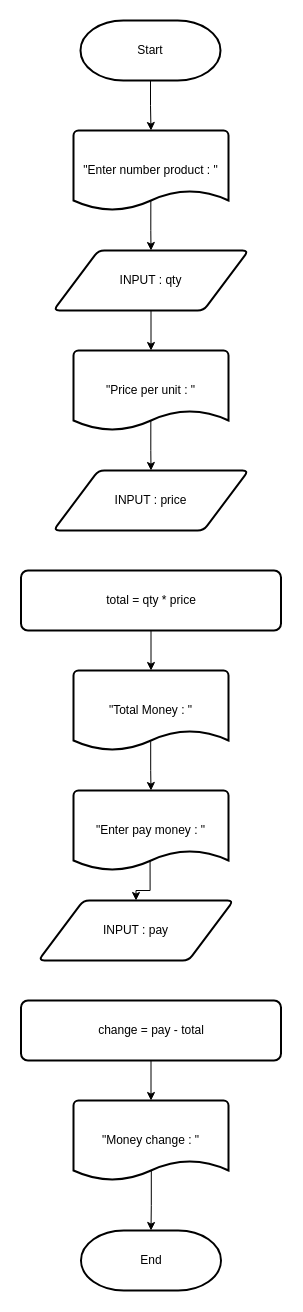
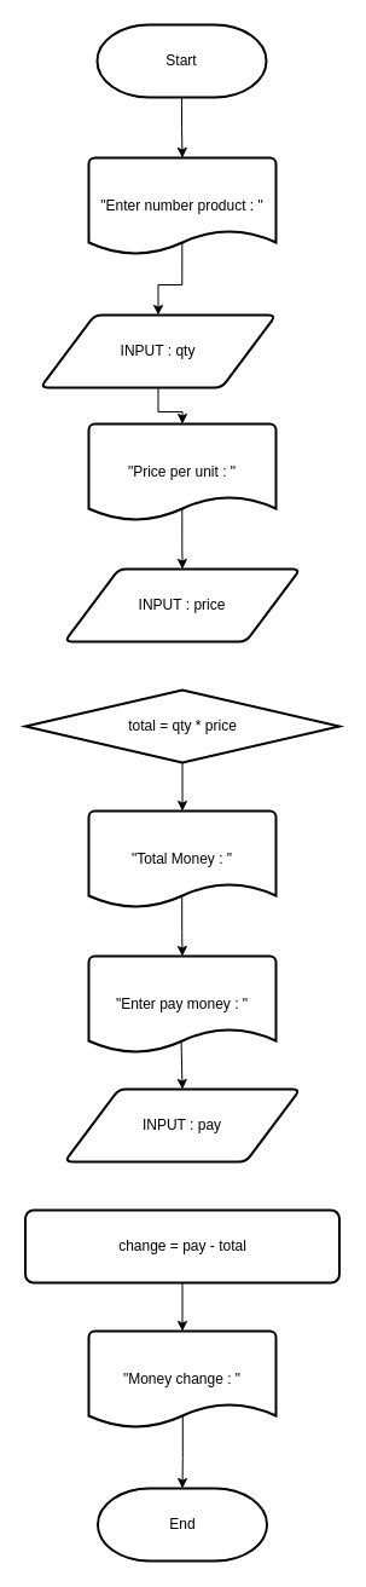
- <mxCell id="6" value="INPUT : qty" style="shape=parallelogram;html=1;strokeWidth=2;perimeter=parallelogramPerimeter;whiteSpace=wrap;rounded=1;arcSize=12;size=0.23;" vertex="1" parent="1"><mxGeometry x="53" y="250" width="195" height="60" as="geometry" /></mxCell>
+ <mxCell id="6" value="INPUT : qty" style="shape=parallelogram;html=1;strokeWidth=2;perimeter=parallelogramPerimeter;whiteSpace=wrap;rounded=1;arcSize=12;size=0.23;" vertex="1" parent="1"><mxGeometry x="33" y="260" width="195" height="60" as="geometry" /></mxCell>
- <mxCell id="11" value="total = qty * price" style="rounded=1;whiteSpace=wrap;html=1;absoluteArcSize=1;arcSize=14;strokeWidth=2;" vertex="1" parent="1"><mxGeometry x="20.5" y="570" width="260" height="60" as="geometry" /></mxCell>
+ <mxCell id="11" value="total = qty * price" style="rhombus;whiteSpace=wrap;html=1;absoluteArcSize=1;arcSize=14;strokeWidth=2;" vertex="1" parent="1"><mxGeometry x="20.5" y="570" width="260" height="60" as="geometry" /></mxCell>
- <mxCell id="15" value="INPUT : pay" style="shape=parallelogram;html=1;strokeWidth=2;perimeter=parallelogramPerimeter;whiteSpace=wrap;rounded=1;arcSize=12;size=0.23;" vertex="1" parent="1"><mxGeometry x="38" y="900" width="195" height="60" as="geometry" /></mxCell>
+ <mxCell id="15" value="INPUT : pay" style="shape=parallelogram;html=1;strokeWidth=2;perimeter=parallelogramPerimeter;whiteSpace=wrap;rounded=1;arcSize=12;size=0.23;" vertex="1" parent="1"><mxGeometry x="53" y="900" width="195" height="60" as="geometry" /></mxCell>
